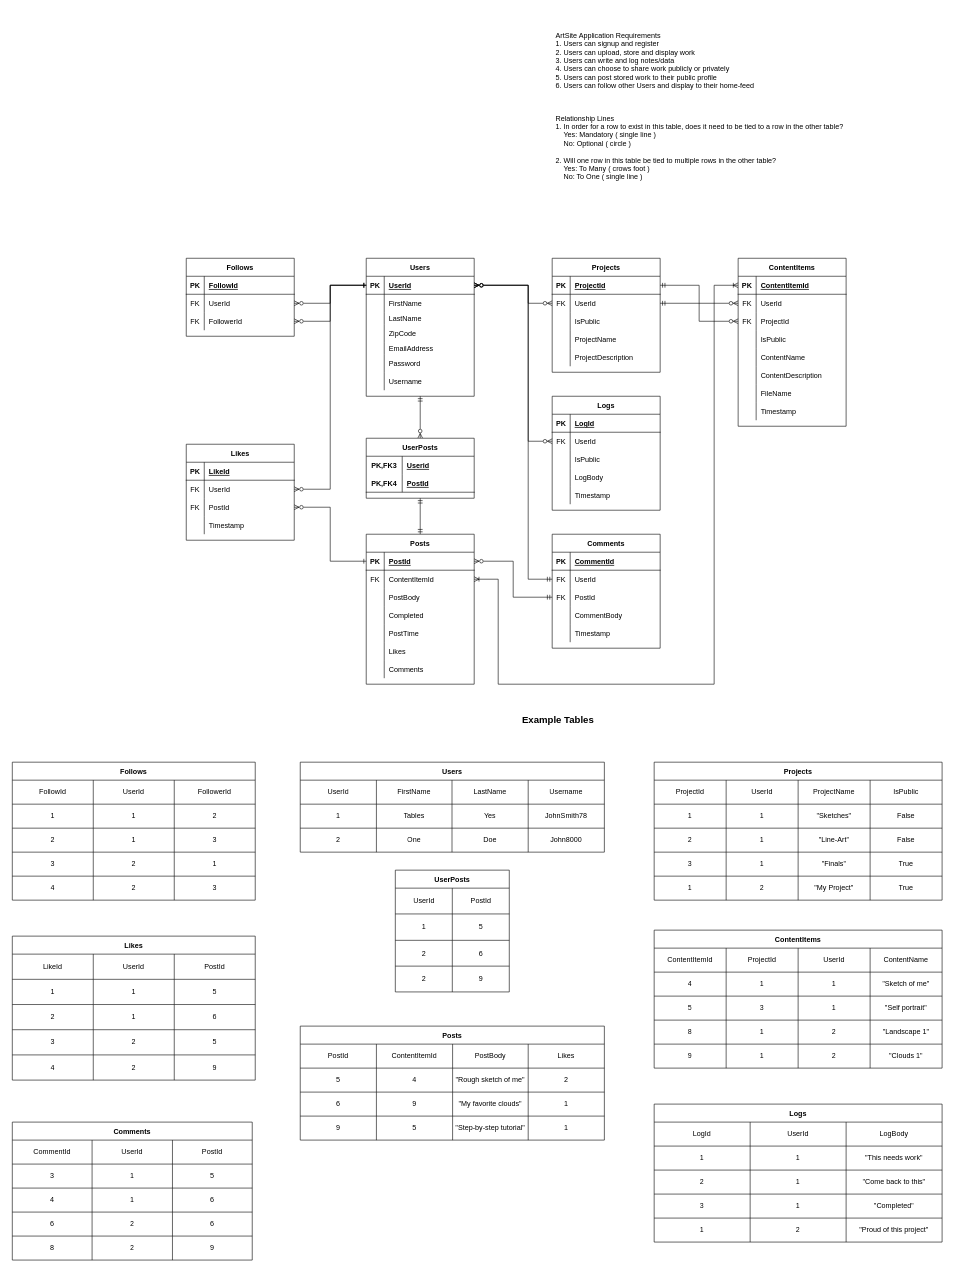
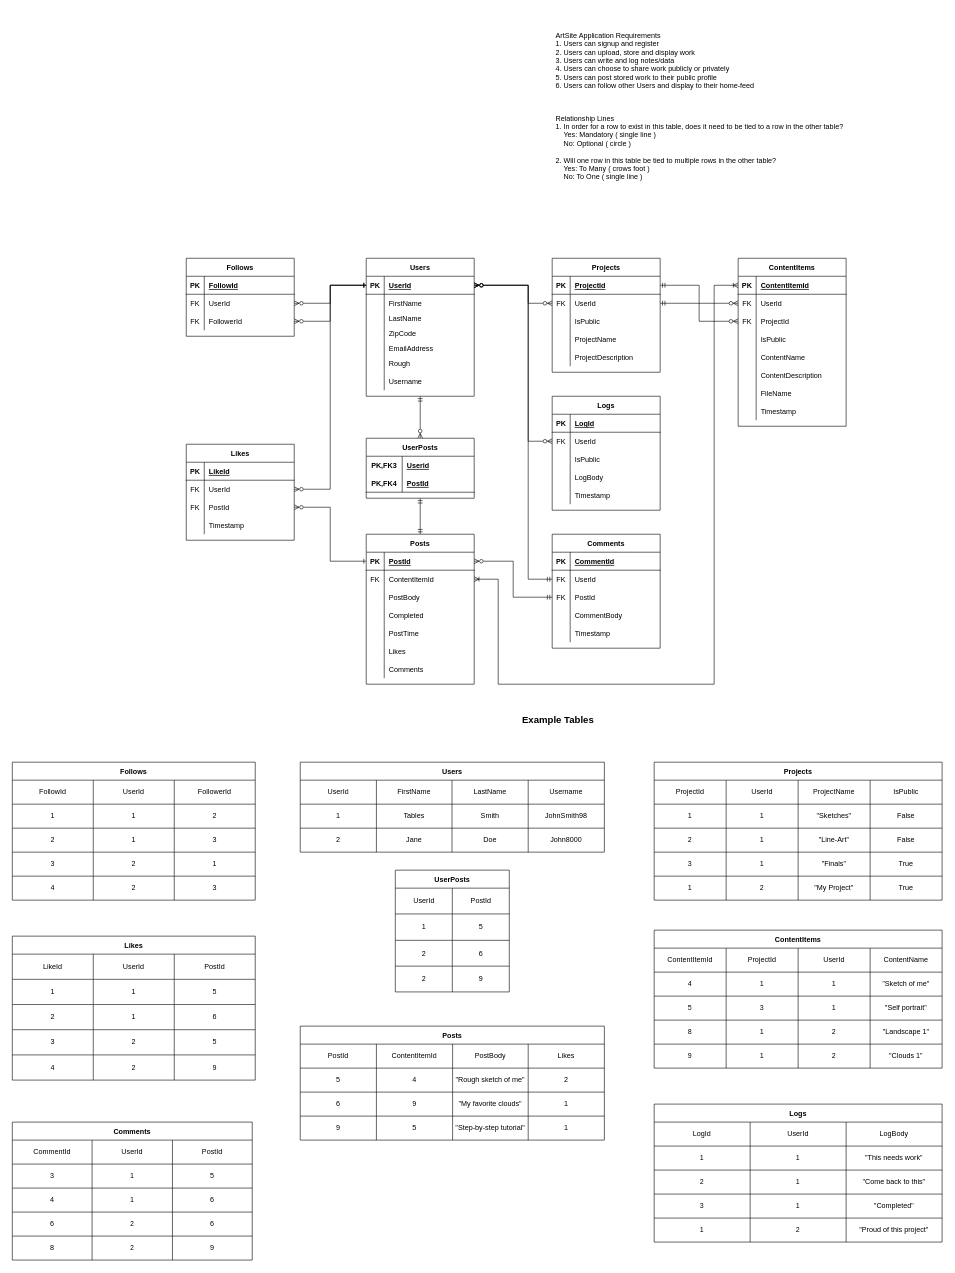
- <mxCell id="21" value="Password" style="shape=partialRectangle;connectable=0;fillColor=none;top=0;left=0;bottom=0;right=0;align=left;spacingLeft=6;overflow=hidden;" vertex="1" parent="19"><mxGeometry x="30" width="150" height="30" as="geometry"><mxRectangle width="150" height="30" as="alternateBounds" /></mxGeometry></mxCell>
+ <mxCell id="21" value="Rough" style="shape=partialRectangle;connectable=0;fillColor=none;top=0;left=0;bottom=0;right=0;align=left;spacingLeft=6;overflow=hidden;" vertex="1" parent="19"><mxGeometry x="30" width="150" height="30" as="geometry"><mxRectangle width="150" height="30" as="alternateBounds" /></mxGeometry></mxCell>
- <mxCell id="123" value="Yes" style="shape=partialRectangle;html=1;whiteSpace=wrap;connectable=0;fillColor=none;top=0;left=0;bottom=0;right=0;overflow=hidden;" vertex="1" parent="120"><mxGeometry x="253" width="127" height="40" as="geometry"><mxRectangle width="127" height="40" as="alternateBounds" /></mxGeometry></mxCell>
+ <mxCell id="123" value="Smith" style="shape=partialRectangle;html=1;whiteSpace=wrap;connectable=0;fillColor=none;top=0;left=0;bottom=0;right=0;overflow=hidden;" vertex="1" parent="120"><mxGeometry x="253" width="127" height="40" as="geometry"><mxRectangle width="127" height="40" as="alternateBounds" /></mxGeometry></mxCell>
- <mxCell id="124" value="JohnSmith78" style="shape=partialRectangle;html=1;whiteSpace=wrap;connectable=0;fillColor=none;top=0;left=0;bottom=0;right=0;overflow=hidden;" vertex="1" parent="120"><mxGeometry x="380" width="127" height="40" as="geometry"><mxRectangle width="127" height="40" as="alternateBounds" /></mxGeometry></mxCell>
+ <mxCell id="124" value="JohnSmith98" style="shape=partialRectangle;html=1;whiteSpace=wrap;connectable=0;fillColor=none;top=0;left=0;bottom=0;right=0;overflow=hidden;" vertex="1" parent="120"><mxGeometry x="380" width="127" height="40" as="geometry"><mxRectangle width="127" height="40" as="alternateBounds" /></mxGeometry></mxCell>
- <mxCell id="127" value="One" style="shape=partialRectangle;html=1;whiteSpace=wrap;connectable=0;fillColor=none;top=0;left=0;bottom=0;right=0;overflow=hidden;" vertex="1" parent="125"><mxGeometry x="127" width="126" height="40" as="geometry"><mxRectangle width="126" height="40" as="alternateBounds" /></mxGeometry></mxCell>
+ <mxCell id="127" value="Jane" style="shape=partialRectangle;html=1;whiteSpace=wrap;connectable=0;fillColor=none;top=0;left=0;bottom=0;right=0;overflow=hidden;" vertex="1" parent="125"><mxGeometry x="127" width="126" height="40" as="geometry"><mxRectangle width="126" height="40" as="alternateBounds" /></mxGeometry></mxCell>
